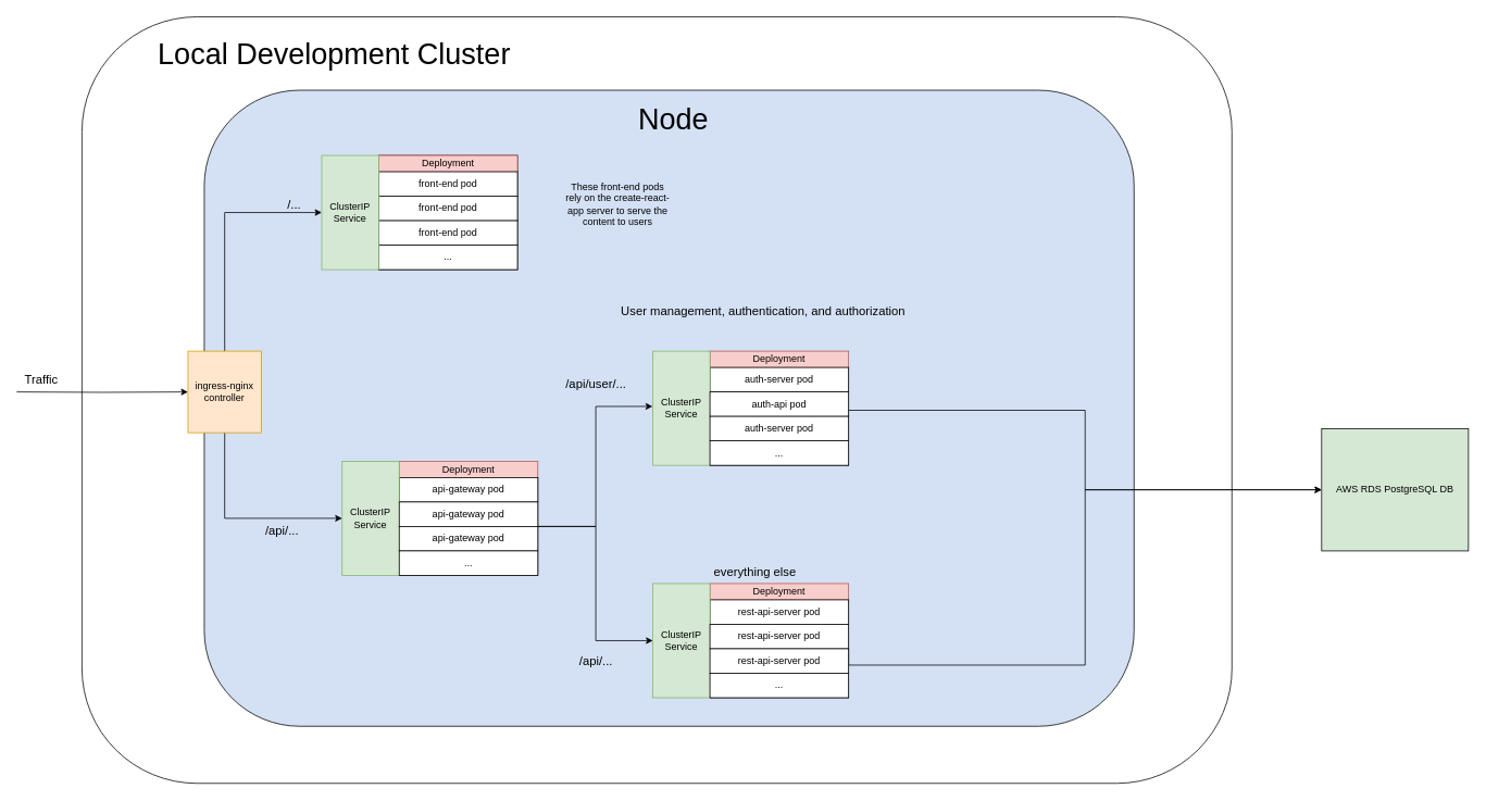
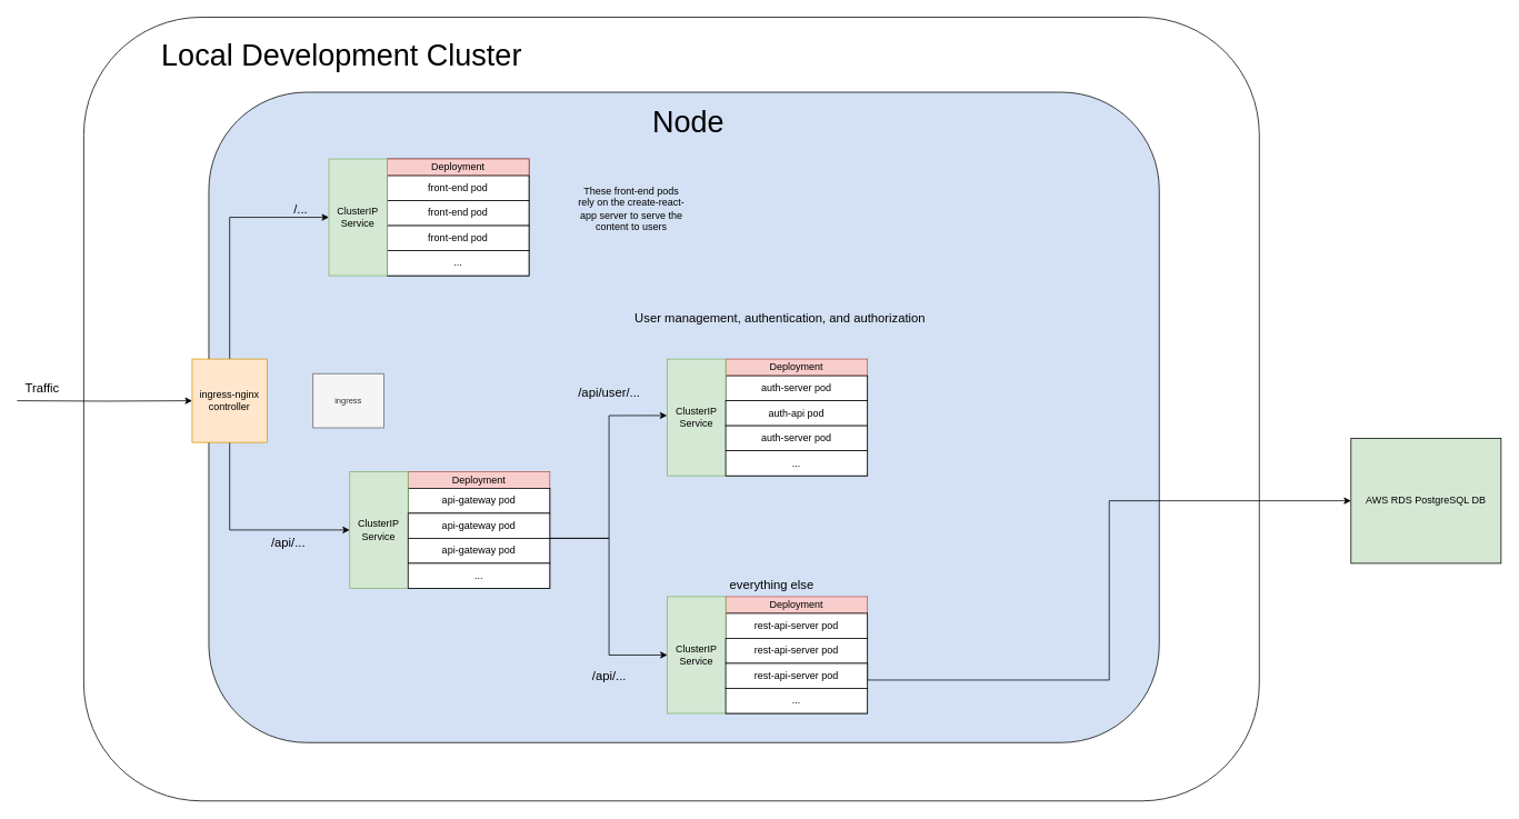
+ <mxCell id="52" value="&lt;font style=&quot;font-size: 10px&quot;&gt;ingress&lt;/font&gt;" style="rounded=0;whiteSpace=wrap;html=1;fillColor=#f5f5f5;strokeColor=#666666;fontColor=#333333;" parent="1" vertex="1"><mxGeometry x="375" y="447.5" width="85" height="65" as="geometry" /></mxCell>
- <mxCell id="31" style="edgeStyle=orthogonalEdgeStyle;rounded=0;orthogonalLoop=1;jettySize=auto;html=1;exitX=1;exitY=0.75;exitDx=0;exitDy=0;entryX=0;entryY=0.5;entryDx=0;entryDy=0;" parent="1" source="32" target="46" edge="1"><mxGeometry relative="1" as="geometry" /></mxCell>
